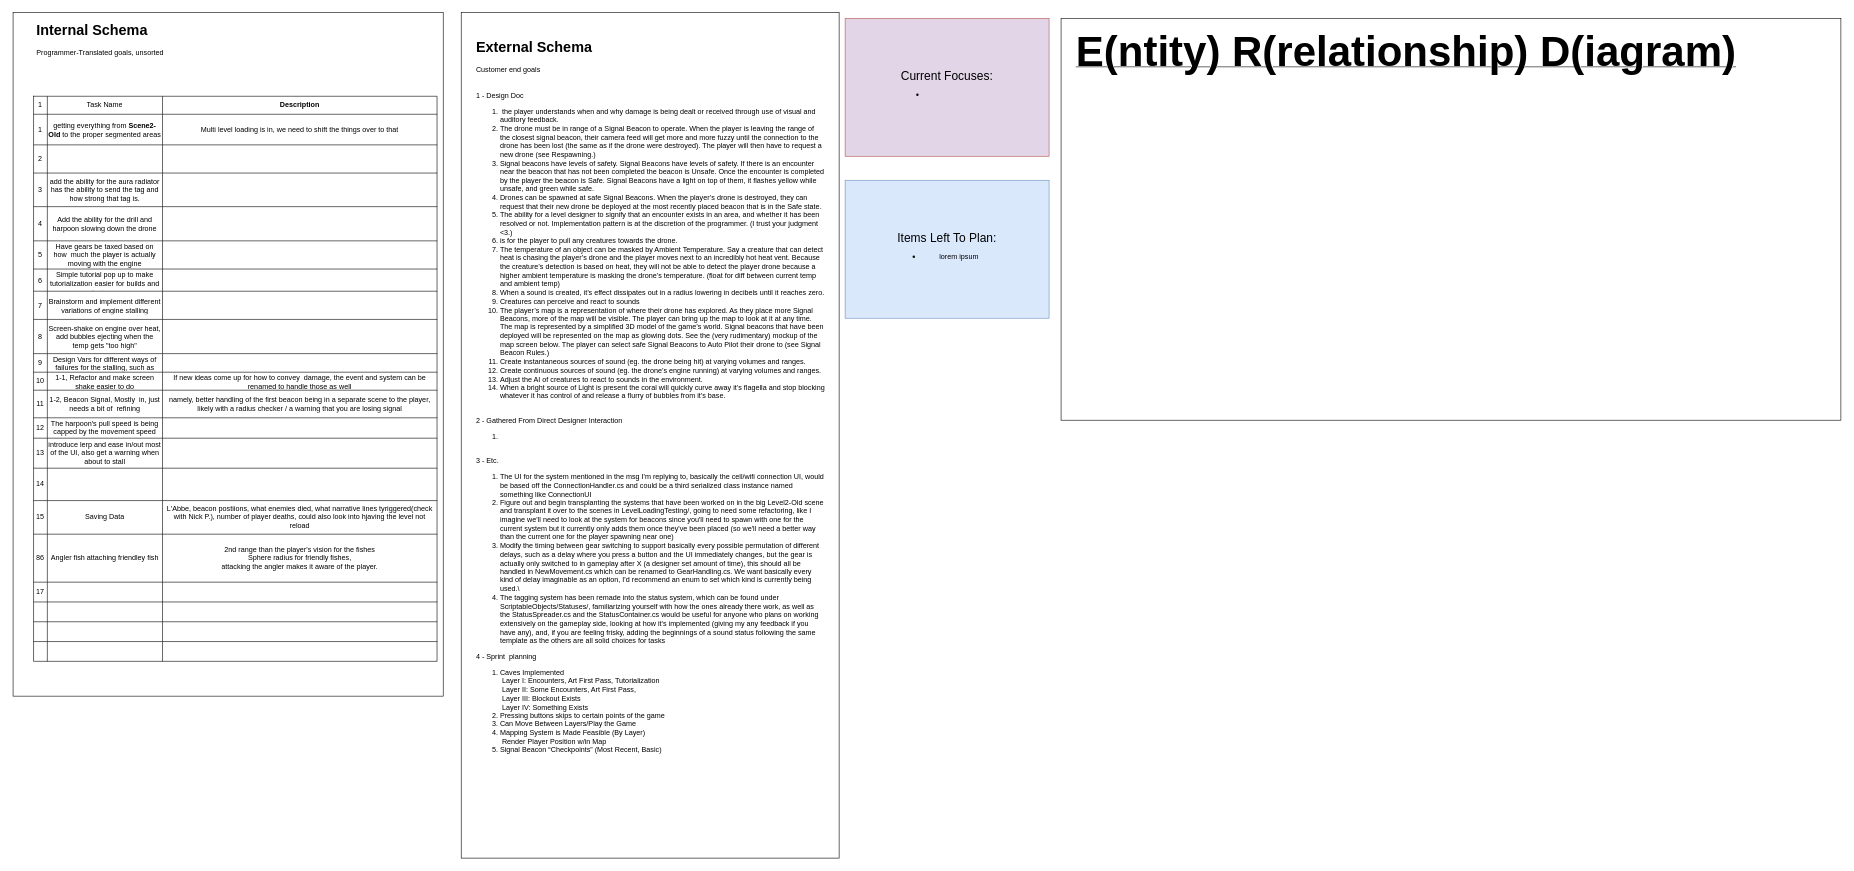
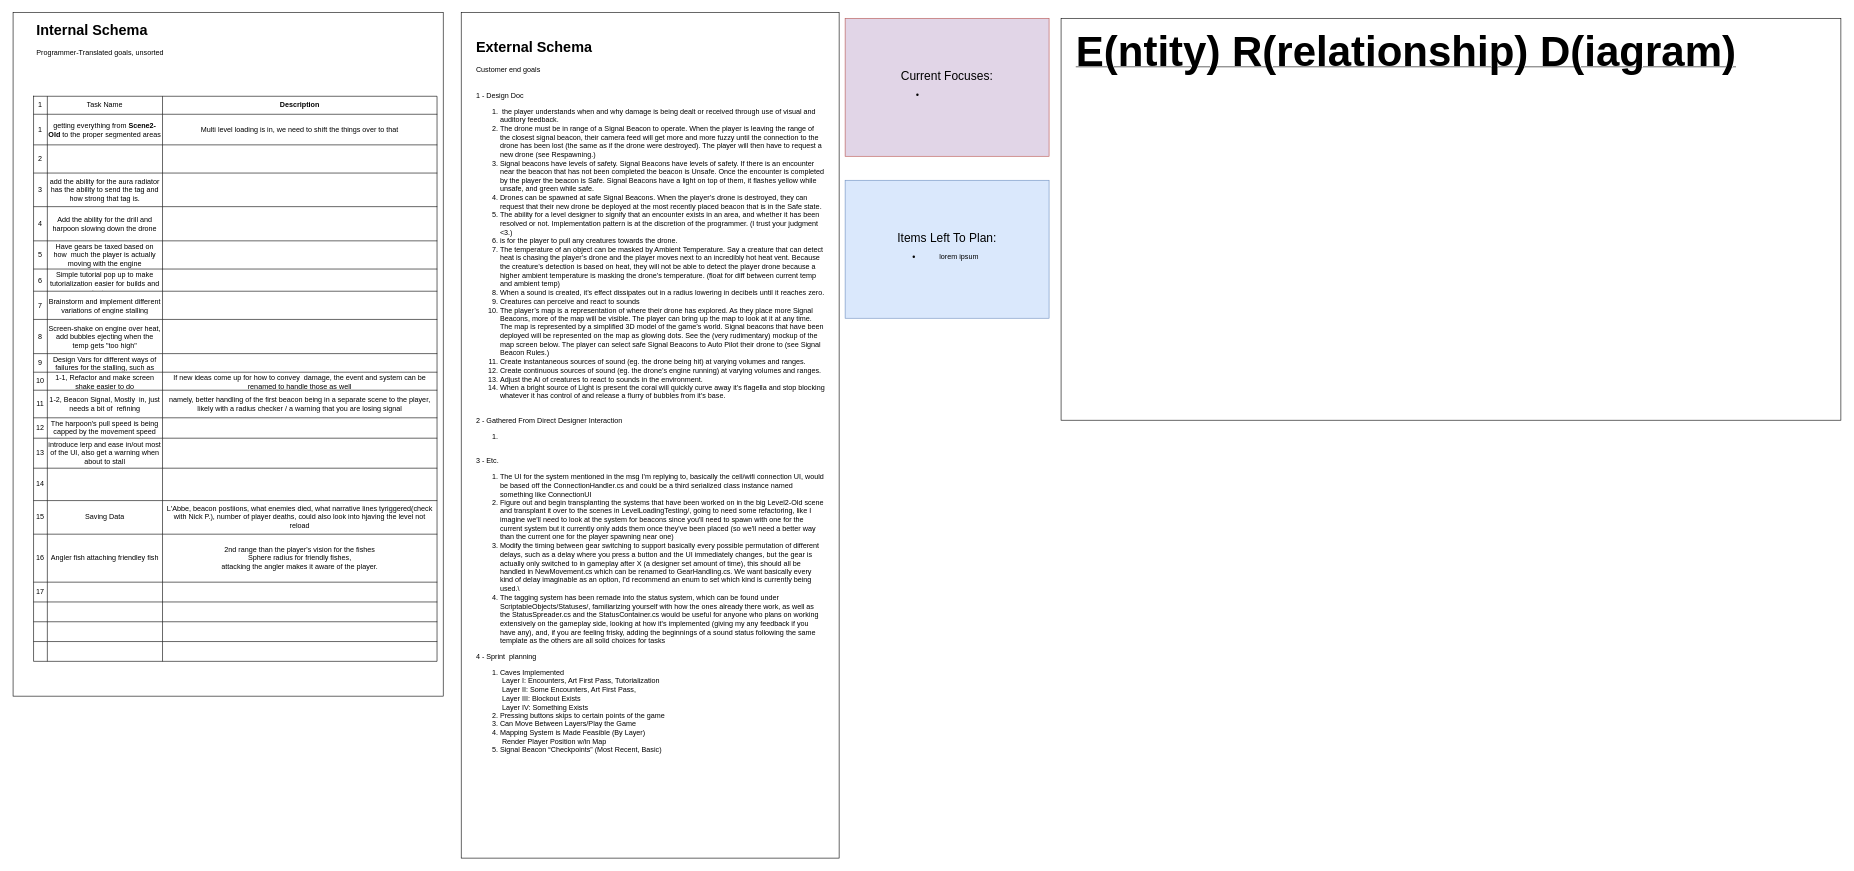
- <mxCell id="72" value="86" style="shape=partialRectangle;html=1;whiteSpace=wrap;connectable=0;fillColor=none;top=0;left=0;bottom=0;right=0;overflow=hidden;" parent="71" vertex="1"><mxGeometry width="23" height="80" as="geometry"><mxRectangle width="23" height="80" as="alternateBounds" /></mxGeometry></mxCell>
+ <mxCell id="72" value="16" style="shape=partialRectangle;html=1;whiteSpace=wrap;connectable=0;fillColor=none;top=0;left=0;bottom=0;right=0;overflow=hidden;" parent="71" vertex="1"><mxGeometry width="23" height="80" as="geometry"><mxRectangle width="23" height="80" as="alternateBounds" /></mxGeometry></mxCell>
